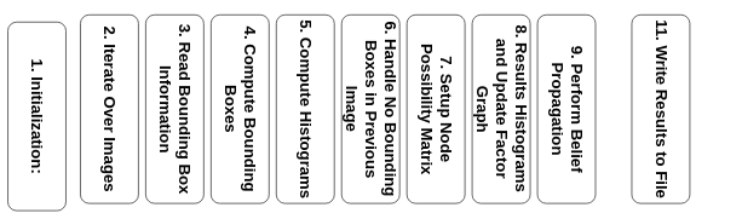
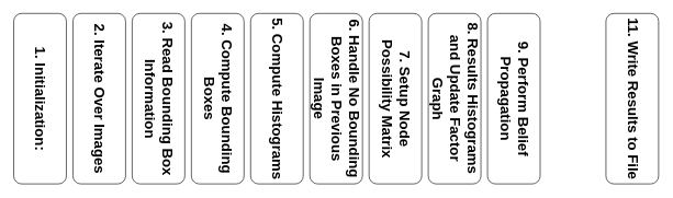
- <mxCell id="11" value="&lt;b&gt;&lt;font style=&quot;font-size: 22px;&quot;&gt;11. Write Results to File&lt;/font&gt;&lt;/b&gt;" style="rounded=1;whiteSpace=wrap;html=1;textDirection=vertical-rl;" vertex="1" parent="1"><mxGeometry x="870" y="20" width="80" height="260" as="geometry" /></mxCell>
+ <mxCell id="11" value="&lt;b&gt;&lt;font style=&quot;font-size: 22px;&quot;&gt;11. Write Results to File&lt;/font&gt;&lt;/b&gt;" style="rounded=1;whiteSpace=wrap;html=1;textDirection=vertical-rl;" vertex="1" parent="1"><mxGeometry x="920" y="20" width="80" height="260" as="geometry" /></mxCell>
- <mxCell id="2" value="&lt;b&gt;&lt;font style=&quot;font-size: 22px;&quot;&gt;1. Initialization:&lt;/font&gt;&lt;/b&gt;" style="rounded=1;whiteSpace=wrap;html=1;textDirection=vertical-lr;" vertex="1" parent="1"><mxGeometry x="10" y="30" width="80" height="260" as="geometry" /></mxCell>
+ <mxCell id="2" value="&lt;b&gt;&lt;font style=&quot;font-size: 22px;&quot;&gt;1. Initialization:&lt;/font&gt;&lt;/b&gt;" style="rounded=1;whiteSpace=wrap;html=1;textDirection=vertical-lr;" vertex="1" parent="1"><mxGeometry x="20" y="20" width="80" height="260" as="geometry" /></mxCell>
